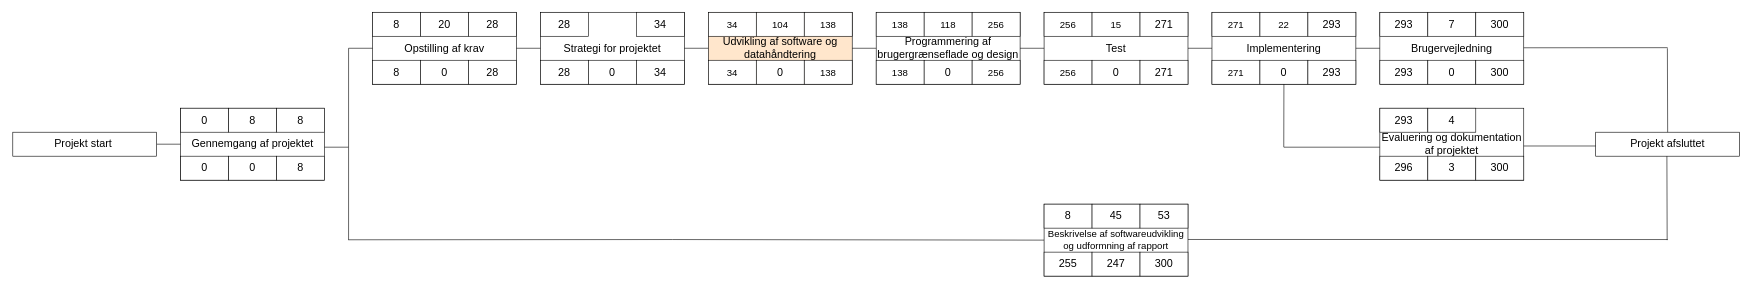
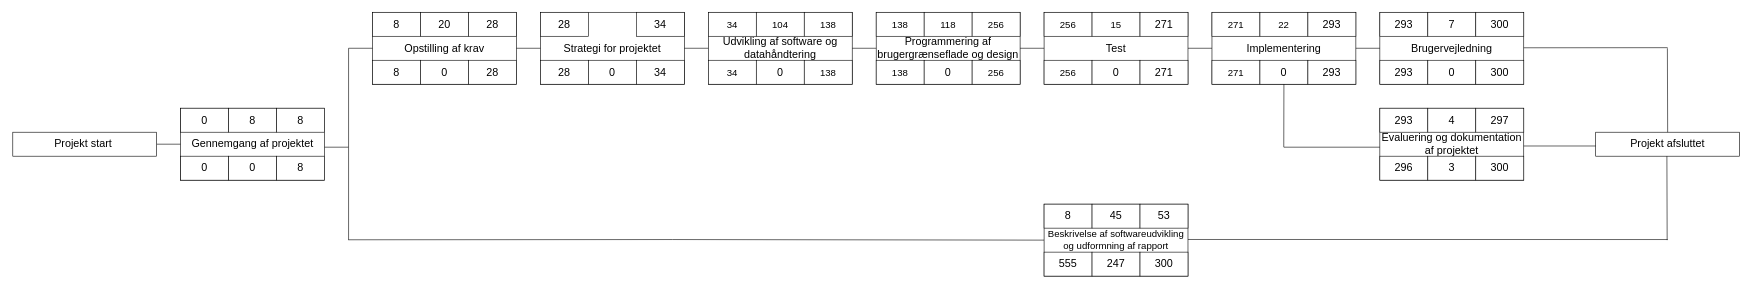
- <mxCell id="29" value="&lt;font style=&quot;font-size: 18px;&quot;&gt;Udvikling af software og datahåndtering&lt;/font&gt;" style="rounded=0;whiteSpace=wrap;html=1;fillColor=#ffe6cc;" vertex="1" parent="1"><mxGeometry x="1180" y="20" width="240" height="120" as="geometry" /></mxCell>
+ <mxCell id="29" value="&lt;font style=&quot;font-size: 18px;&quot;&gt;Udvikling af software og datahåndtering&lt;/font&gt;" style="rounded=0;whiteSpace=wrap;html=1;" vertex="1" parent="1"><mxGeometry x="1180" y="20" width="240" height="120" as="geometry" /></mxCell>
+ <mxCell id="72" value="&lt;font style=&quot;font-size: 18px;&quot;&gt;297&lt;/font&gt;" style="rounded=0;whiteSpace=wrap;html=1;" vertex="1" parent="1"><mxGeometry x="2460" y="180" width="80" height="40" as="geometry" /></mxCell>
- <mxCell id="82" value="&lt;font style=&quot;font-size: 18px;&quot;&gt;255&lt;/font&gt;" style="rounded=0;whiteSpace=wrap;html=1;" vertex="1" parent="1"><mxGeometry x="1740" y="420" width="80" height="40" as="geometry" /></mxCell>
+ <mxCell id="82" value="&lt;font style=&quot;font-size: 18px;&quot;&gt;555&lt;/font&gt;" style="rounded=0;whiteSpace=wrap;html=1;" vertex="1" parent="1"><mxGeometry x="1740" y="420" width="80" height="40" as="geometry" /></mxCell>
